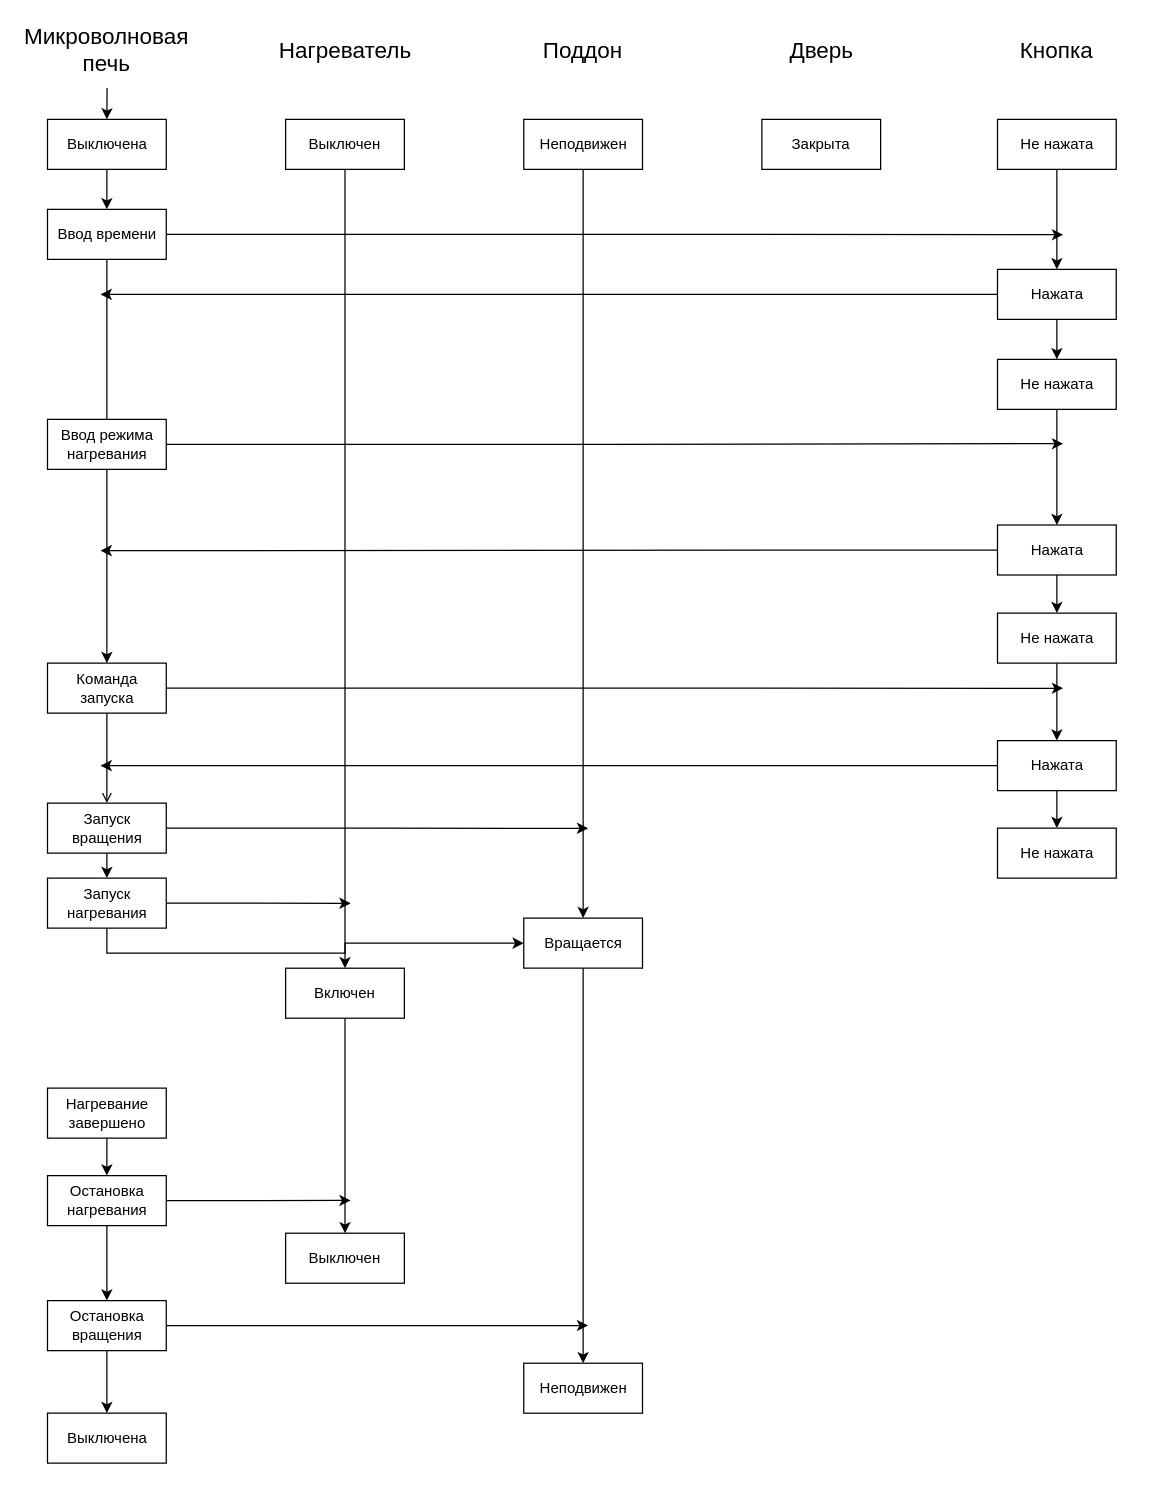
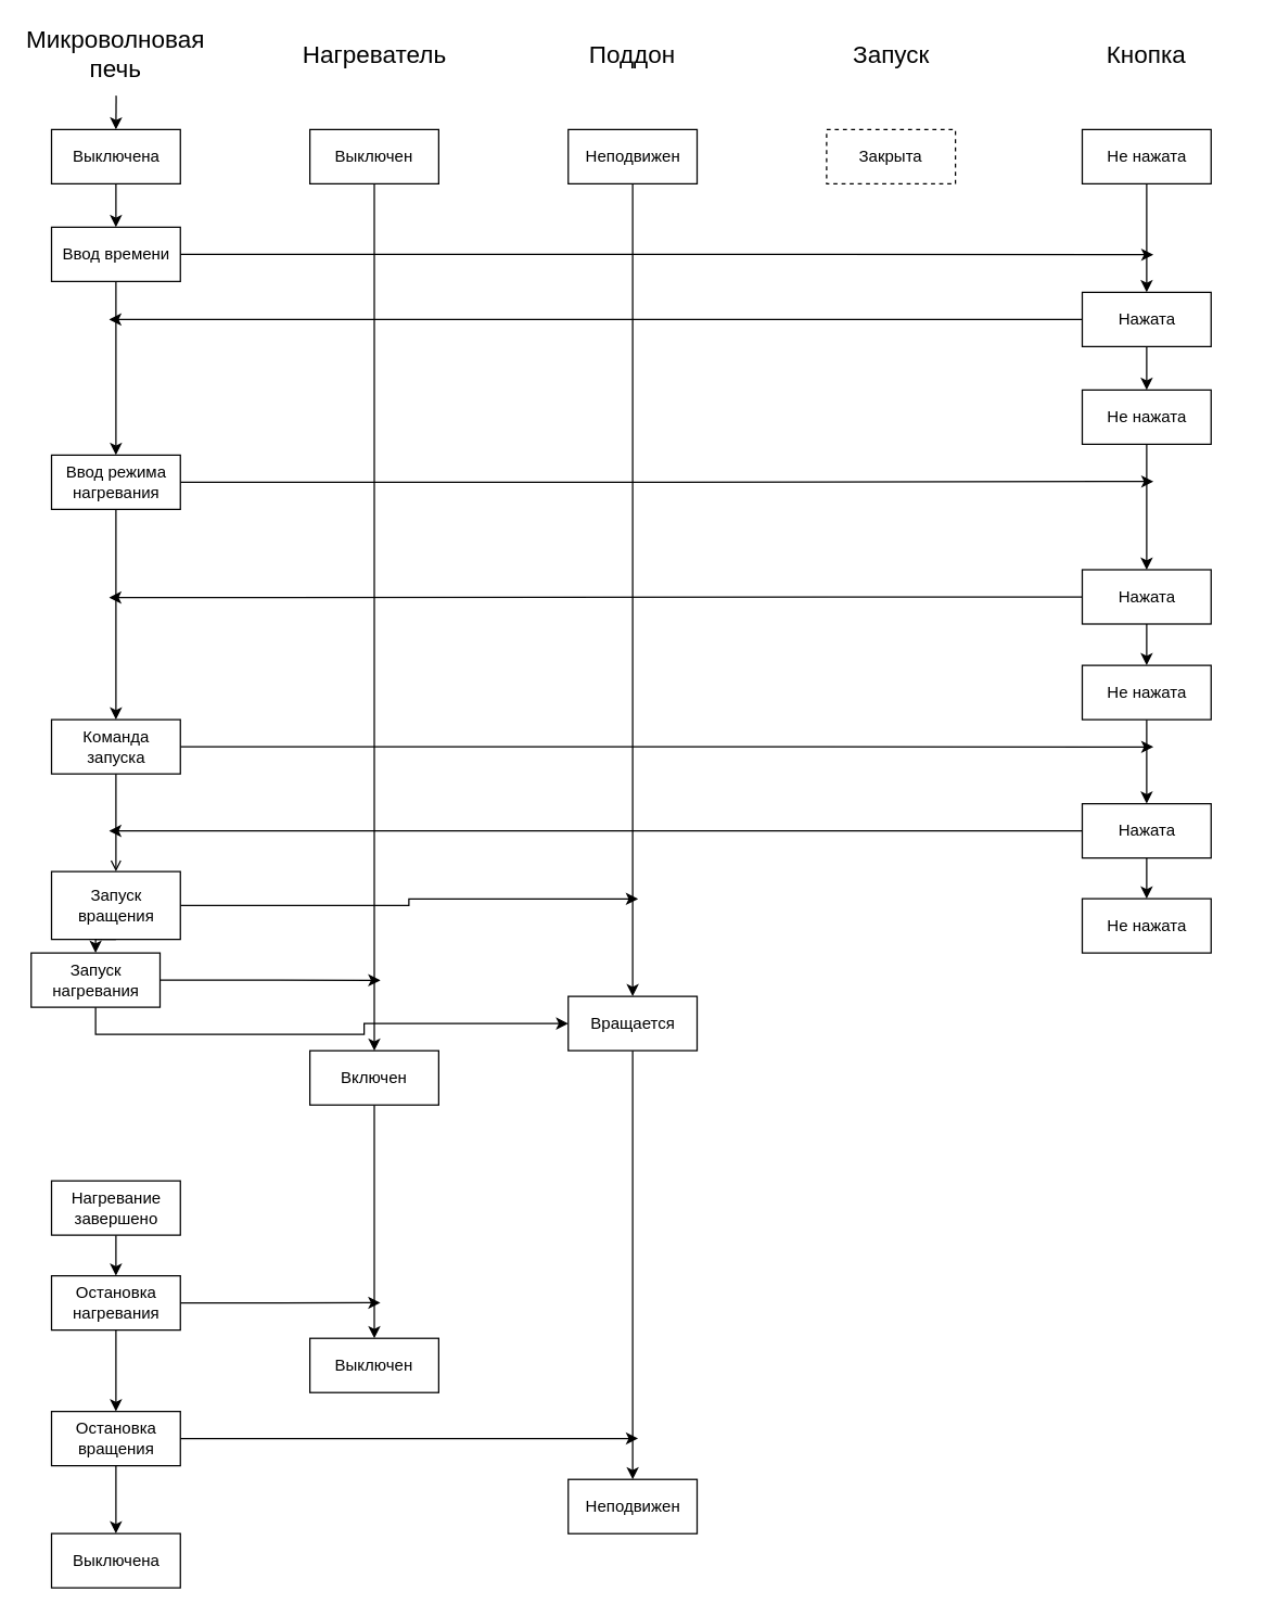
- <mxCell id="5" value="&lt;font style=&quot;font-size: 18px&quot;&gt;Дверь&lt;/font&gt;" style="text;html=1;strokeColor=none;fillColor=none;align=center;verticalAlign=middle;whiteSpace=wrap;rounded=0;" parent="1" vertex="1"><mxGeometry x="591.5" y="20" width="130" height="40" as="geometry" /></mxCell>
+ <mxCell id="5" value="&lt;font style=&quot;font-size: 18px&quot;&gt;Запуск&lt;/font&gt;" style="text;html=1;strokeColor=none;fillColor=none;align=center;verticalAlign=middle;whiteSpace=wrap;rounded=0;" parent="1" vertex="1"><mxGeometry x="591.5" y="20" width="130" height="40" as="geometry" /></mxCell>
- <mxCell id="14" value="Закрыта" style="rounded=0;whiteSpace=wrap;html=1;" parent="1" vertex="1"><mxGeometry x="609" y="95" width="95" height="40" as="geometry" /></mxCell>
+ <mxCell id="14" value="Закрыта" style="rounded=0;whiteSpace=wrap;html=1;dashed=1;" parent="1" vertex="1"><mxGeometry x="609" y="95" width="95" height="40" as="geometry" /></mxCell>
- <mxCell id="17" style="edgeStyle=orthogonalEdgeStyle;rounded=0;orthogonalLoop=1;jettySize=auto;html=1;exitX=0.5;exitY=1;exitDx=0;exitDy=0;entryX=0.5;entryY=0;entryDx=0;entryDy=0;startArrow=none;startFill=0;endArrow=none;endFill=1;" parent="1" source="19" target="22" edge="1"><mxGeometry relative="1" as="geometry" /></mxCell>
+ <mxCell id="17" style="edgeStyle=orthogonalEdgeStyle;rounded=0;orthogonalLoop=1;jettySize=auto;html=1;exitX=0.5;exitY=1;exitDx=0;exitDy=0;entryX=0.5;entryY=0;entryDx=0;entryDy=0;startArrow=none;startFill=0;endArrow=classic;endFill=1;" parent="1" source="19" target="22" edge="1"><mxGeometry relative="1" as="geometry" /></mxCell>
- <mxCell id="52" value="Запуск вращения" style="rounded=0;whiteSpace=wrap;html=1;" vertex="1" parent="1"><mxGeometry x="37.5" y="642" width="95" height="40" as="geometry" /></mxCell>
+ <mxCell id="52" value="Запуск вращения" style="rounded=0;whiteSpace=wrap;html=1;" vertex="1" parent="1"><mxGeometry x="37.5" y="642" width="95" height="50" as="geometry" /></mxCell>
- <mxCell id="55" value="Запуск нагревания" style="rounded=0;whiteSpace=wrap;html=1;" vertex="1" parent="1"><mxGeometry x="37.5" y="702" width="95" height="40" as="geometry" /></mxCell>
+ <mxCell id="55" value="Запуск нагревания" style="rounded=0;whiteSpace=wrap;html=1;" vertex="1" parent="1"><mxGeometry x="22.5" y="702" width="95" height="40" as="geometry" /></mxCell>
